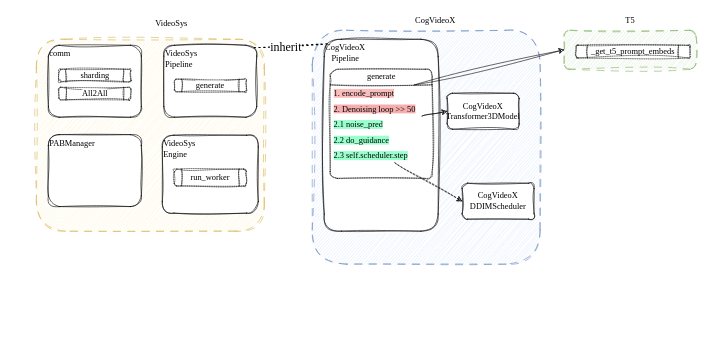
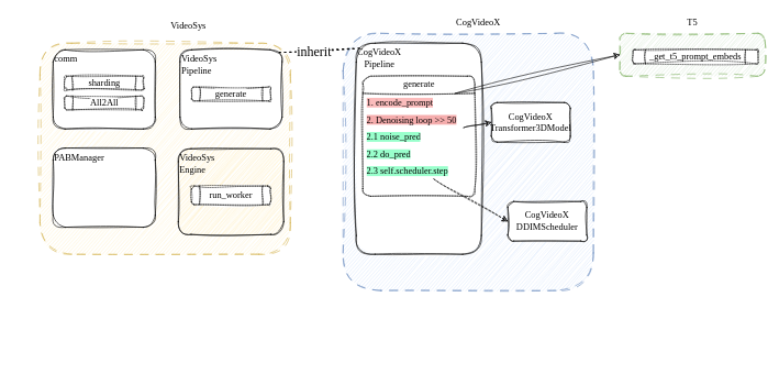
- <mxCell id="16" value="&lt;span style=&quot;background-color: rgb(153, 255, 204);&quot;&gt;2.2 do_guidance&lt;/span&gt;" style="text;strokeColor=none;fillColor=none;align=left;verticalAlign=top;spacingLeft=4;spacingRight=4;overflow=hidden;rotatable=0;points=[[0,0.5],[1,0.5]];portConstraint=eastwest;whiteSpace=wrap;html=1;rounded=1;shadow=0;glass=0;dashed=1;dashPattern=1 2;sketch=1;hachureGap=4;jiggle=2;fillStyle=auto;curveFitting=1;fontFamily=Architects Daughter;fontSource=https%3A%2F%2Ffonts.googleapis.com%2Fcss%3Ffamily%3DArchitects%2BDaughter;fontSize=14;" parent="12" vertex="1"><mxGeometry y="104" width="170" height="26" as="geometry" /></mxCell>
+ <mxCell id="16" value="&lt;span style=&quot;background-color: rgb(153, 255, 204);&quot;&gt;2.2 do_pred&lt;/span&gt;" style="text;strokeColor=none;fillColor=none;align=left;verticalAlign=top;spacingLeft=4;spacingRight=4;overflow=hidden;rotatable=0;points=[[0,0.5],[1,0.5]];portConstraint=eastwest;whiteSpace=wrap;html=1;rounded=1;shadow=0;glass=0;dashed=1;dashPattern=1 2;sketch=1;hachureGap=4;jiggle=2;fillStyle=auto;curveFitting=1;fontFamily=Architects Daughter;fontSource=https%3A%2F%2Ffonts.googleapis.com%2Fcss%3Ffamily%3DArchitects%2BDaughter;fontSize=14;" parent="12" vertex="1"><mxGeometry y="104" width="170" height="26" as="geometry" /></mxCell>
- <mxCell id="5" value="&lt;div data-docx-has-block-data=&quot;false&quot; data-lark-html-role=&quot;root&quot; data-page-id=&quot;HkV0dZt13oCEn7xoSg5cNZIpnHd&quot; style=&quot;font-size: 14px;&quot;&gt;&lt;div class=&quot;old-record-id-X1DFdvIMaorpNbxsa4kc5Xtonff&quot; style=&quot;font-size: 14px;&quot;&gt;VideoSys&lt;/div&gt;&lt;div class=&quot;old-record-id-X1DFdvIMaorpNbxsa4kc5Xtonff&quot; style=&quot;font-size: 14px;&quot;&gt;Engine&lt;/div&gt;&lt;/div&gt;&lt;span class=&quot;lark-record-clipboard&quot; data-lark-record-format=&quot;docx/text&quot; data-lark-record-data=&quot;{&amp;quot;rootId&amp;quot;:&amp;quot;HkV0dZt13oCEn7xoSg5cNZIpnHd&amp;quot;,&amp;quot;text&amp;quot;:{&amp;quot;initialAttributedTexts&amp;quot;:{&amp;quot;text&amp;quot;:{&amp;quot;0&amp;quot;:&amp;quot;class CogVideoXPipeline&amp;quot;},&amp;quot;attribs&amp;quot;:{&amp;quot;0&amp;quot;:&amp;quot;*0+n&amp;quot;}},&amp;quot;apool&amp;quot;:{&amp;quot;numToAttrib&amp;quot;:{&amp;quot;0&amp;quot;:[&amp;quot;author&amp;quot;,&amp;quot;7341574719856918532&amp;quot;]},&amp;quot;nextNum&amp;quot;:1}},&amp;quot;type&amp;quot;:&amp;quot;text&amp;quot;,&amp;quot;referenceRecordMap&amp;quot;:{},&amp;quot;extra&amp;quot;:{&amp;quot;channel&amp;quot;:&amp;quot;saas&amp;quot;,&amp;quot;pasteRandomId&amp;quot;:&amp;quot;1f65ed69-e5ea-4d61-8f57-36bb097caa05&amp;quot;,&amp;quot;mention_page_title&amp;quot;:{},&amp;quot;external_mention_url&amp;quot;:{}},&amp;quot;isKeepQuoteContainer&amp;quot;:false,&amp;quot;isFromCode&amp;quot;:true,&amp;quot;selection&amp;quot;:[{&amp;quot;id&amp;quot;:187,&amp;quot;type&amp;quot;:&amp;quot;text&amp;quot;,&amp;quot;selection&amp;quot;:{&amp;quot;start&amp;quot;:0,&amp;quot;end&amp;quot;:23},&amp;quot;recordId&amp;quot;:&amp;quot;X1DFdvIMaorpNbxsa4kc5Xtonff&amp;quot;}],&amp;quot;payloadMap&amp;quot;:{},&amp;quot;isCut&amp;quot;:false}&quot; style=&quot;font-size: 14px;&quot;&gt;&lt;/span&gt;" style="rounded=1;whiteSpace=wrap;html=1;sketch=1;curveFitting=1;jiggle=2;fontFamily=Architects Daughter;fontSource=https%3A%2F%2Ffonts.googleapis.com%2Fcss%3Ffamily%3DArchitects%2BDaughter;verticalAlign=top;align=left;fontSize=14;" parent="4" vertex="1"><mxGeometry width="160" height="130" as="geometry" /></mxCell>
+ <mxCell id="5" value="&lt;div data-docx-has-block-data=&quot;false&quot; data-lark-html-role=&quot;root&quot; data-page-id=&quot;HkV0dZt13oCEn7xoSg5cNZIpnHd&quot; style=&quot;font-size: 14px;&quot;&gt;&lt;div class=&quot;old-record-id-X1DFdvIMaorpNbxsa4kc5Xtonff&quot; style=&quot;font-size: 14px;&quot;&gt;VideoSys&lt;/div&gt;&lt;div class=&quot;old-record-id-X1DFdvIMaorpNbxsa4kc5Xtonff&quot; style=&quot;font-size: 14px;&quot;&gt;Engine&lt;/div&gt;&lt;/div&gt;&lt;span class=&quot;lark-record-clipboard&quot; data-lark-record-format=&quot;docx/text&quot; data-lark-record-data=&quot;{&amp;quot;rootId&amp;quot;:&amp;quot;HkV0dZt13oCEn7xoSg5cNZIpnHd&amp;quot;,&amp;quot;text&amp;quot;:{&amp;quot;initialAttributedTexts&amp;quot;:{&amp;quot;text&amp;quot;:{&amp;quot;0&amp;quot;:&amp;quot;class CogVideoXPipeline&amp;quot;},&amp;quot;attribs&amp;quot;:{&amp;quot;0&amp;quot;:&amp;quot;*0+n&amp;quot;}},&amp;quot;apool&amp;quot;:{&amp;quot;numToAttrib&amp;quot;:{&amp;quot;0&amp;quot;:[&amp;quot;author&amp;quot;,&amp;quot;7341574719856918532&amp;quot;]},&amp;quot;nextNum&amp;quot;:1}},&amp;quot;type&amp;quot;:&amp;quot;text&amp;quot;,&amp;quot;referenceRecordMap&amp;quot;:{},&amp;quot;extra&amp;quot;:{&amp;quot;channel&amp;quot;:&amp;quot;saas&amp;quot;,&amp;quot;pasteRandomId&amp;quot;:&amp;quot;1f65ed69-e5ea-4d61-8f57-36bb097caa05&amp;quot;,&amp;quot;mention_page_title&amp;quot;:{},&amp;quot;external_mention_url&amp;quot;:{}},&amp;quot;isKeepQuoteContainer&amp;quot;:false,&amp;quot;isFromCode&amp;quot;:true,&amp;quot;selection&amp;quot;:[{&amp;quot;id&amp;quot;:187,&amp;quot;type&amp;quot;:&amp;quot;text&amp;quot;,&amp;quot;selection&amp;quot;:{&amp;quot;start&amp;quot;:0,&amp;quot;end&amp;quot;:23},&amp;quot;recordId&amp;quot;:&amp;quot;X1DFdvIMaorpNbxsa4kc5Xtonff&amp;quot;}],&amp;quot;payloadMap&amp;quot;:{},&amp;quot;isCut&amp;quot;:false}&quot; style=&quot;font-size: 14px;&quot;&gt;&lt;/span&gt;" style="rounded=1;whiteSpace=wrap;html=1;sketch=1;curveFitting=1;jiggle=2;fontFamily=Architects Daughter;fontSource=https%3A%2F%2Ffonts.googleapis.com%2Fcss%3Ffamily%3DArchitects%2BDaughter;verticalAlign=top;align=left;fontSize=14;fillColor=#fff2cc;" parent="4" vertex="1"><mxGeometry width="160" height="130" as="geometry" /></mxCell>
